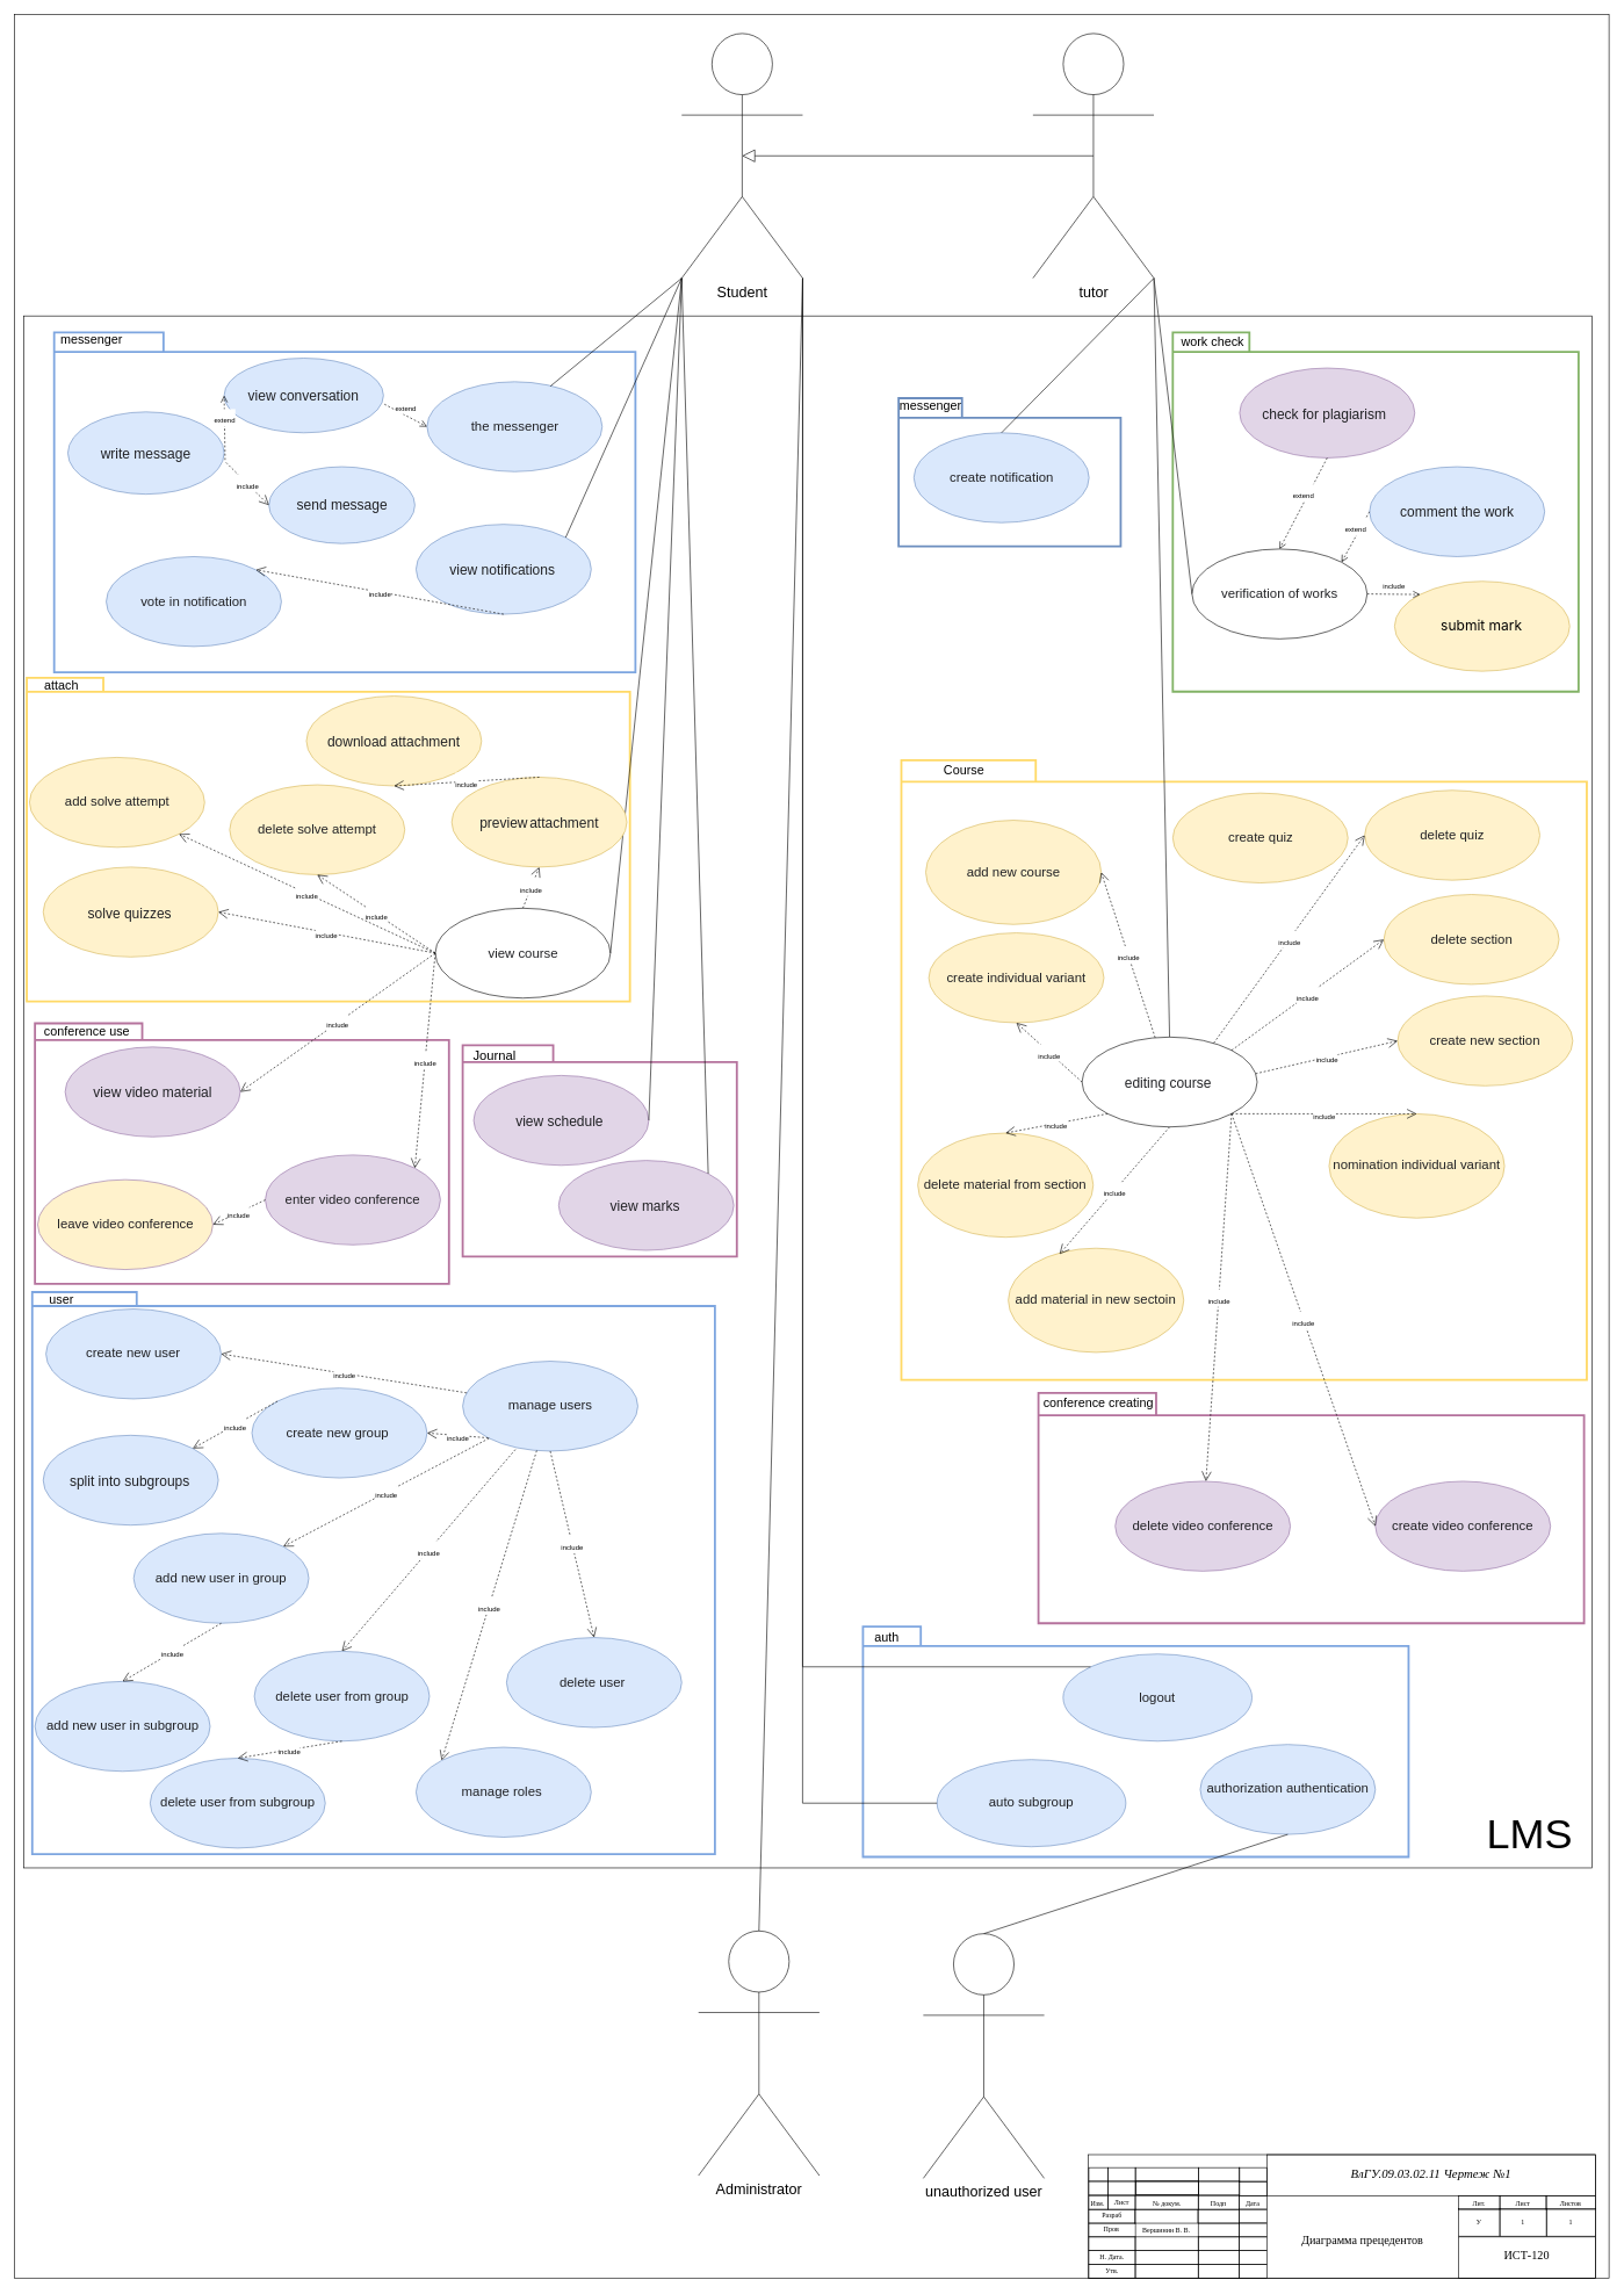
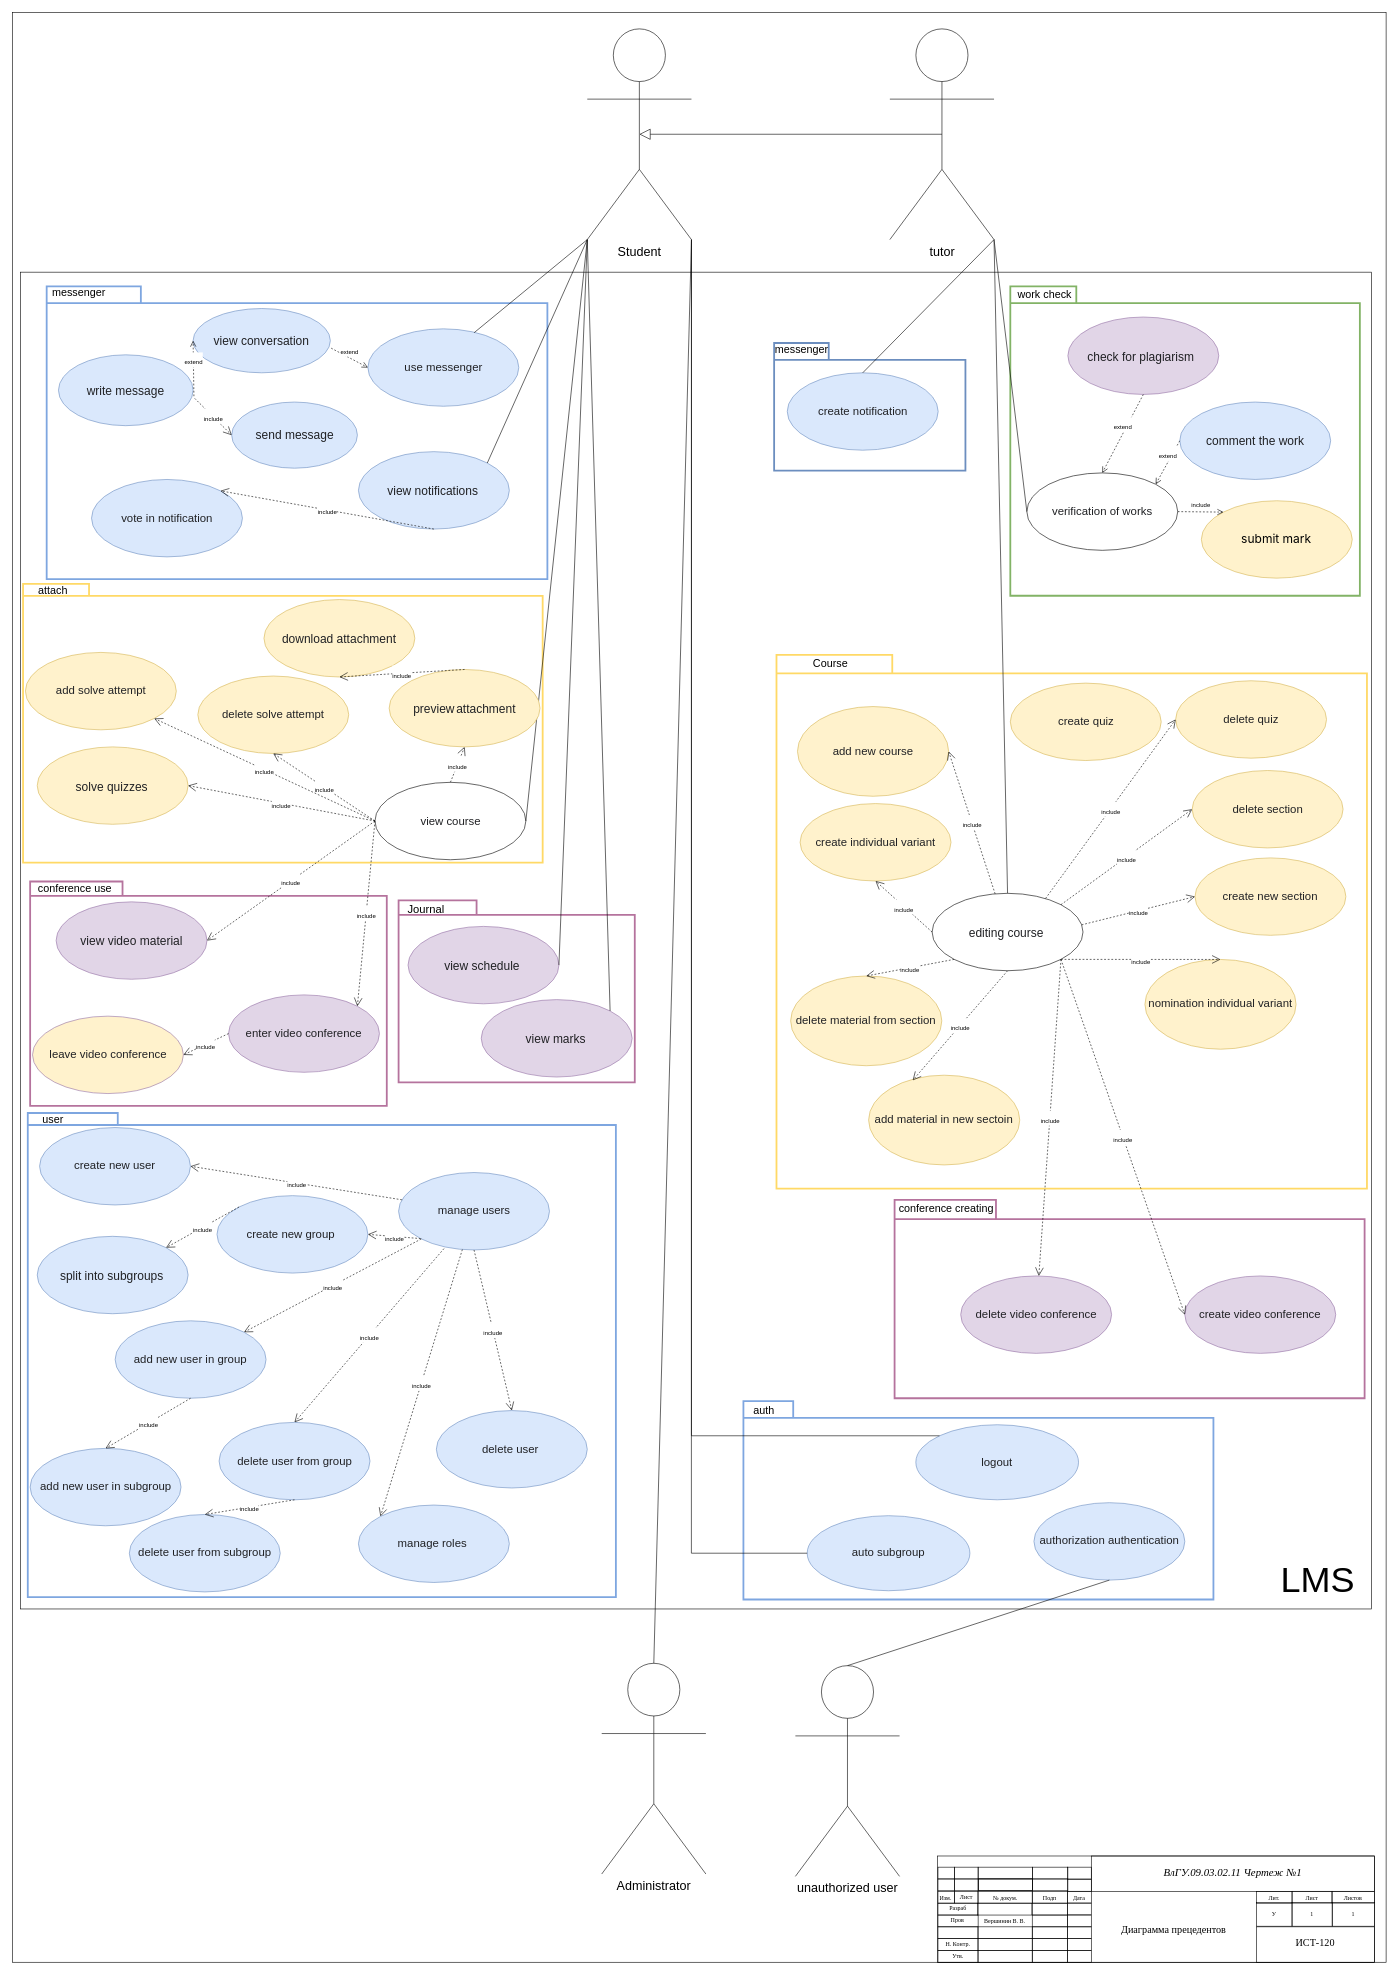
- <mxCell id="84" value="&lt;span style=&quot;color: rgb(32, 33, 36); font-family: inherit; text-align: left; background-color: initial;&quot;&gt;&lt;font style=&quot;font-size: 19px;&quot;&gt;the messenger&lt;/font&gt;&lt;/span&gt;" style="ellipse;whiteSpace=wrap;html=1;fillColor=#dae8fc;strokeColor=#6c8ebf;" parent="1" vertex="1"><mxGeometry x="612.732" y="547.242" width="251.53" height="129.05" as="geometry" /></mxCell>
+ <mxCell id="84" value="&lt;span style=&quot;color: rgb(32, 33, 36); font-family: inherit; text-align: left; background-color: initial;&quot;&gt;&lt;font style=&quot;font-size: 19px;&quot;&gt;use messenger&lt;/font&gt;&lt;/span&gt;" style="ellipse;whiteSpace=wrap;html=1;fillColor=#dae8fc;strokeColor=#6c8ebf;" parent="1" vertex="1"><mxGeometry x="612.732" y="547.242" width="251.53" height="129.05" as="geometry" /></mxCell>
- <mxCell id="137" value="&lt;div style=&quot;text-align: left;&quot;&gt;&lt;span style=&quot;background-color: initial; font-size: 19px;&quot;&gt;&lt;font color=&quot;#202124&quot;&gt;create new section&lt;/font&gt;&lt;/span&gt;&lt;/div&gt;" style="ellipse;whiteSpace=wrap;html=1;fillColor=#fff2cc;strokeColor=#d6b656;" parent="1" vertex="1"><mxGeometry x="2006.434" y="1429.134" width="251.53" height="129.05" as="geometry" /></mxCell>
+ <mxCell id="137" value="&lt;div style=&quot;text-align: left;&quot;&gt;&lt;span style=&quot;background-color: initial; font-size: 19px;&quot;&gt;&lt;font color=&quot;#202124&quot;&gt;create new section&lt;/font&gt;&lt;/span&gt;&lt;/div&gt;" style="ellipse;whiteSpace=wrap;html=1;fillColor=#fff2cc;strokeColor=#d6b656;" parent="1" vertex="1"><mxGeometry x="1991.434" y="1429.134" width="251.53" height="129.05" as="geometry" /></mxCell>
- <mxCell id="65" value="Н. Дата." style="text;html=1;strokeColor=none;fillColor=none;align=center;verticalAlign=middle;whiteSpace=wrap;rounded=0;fontFamily=Times New Roman;fontSize=10;" parent="1" vertex="1"><mxGeometry x="1563.001" y="3230.641" width="66.929" height="19.68" as="geometry" /></mxCell>
+ <mxCell id="65" value="Н. Контр." style="text;html=1;strokeColor=none;fillColor=none;align=center;verticalAlign=middle;whiteSpace=wrap;rounded=0;fontFamily=Times New Roman;fontSize=10;" parent="1" vertex="1"><mxGeometry x="1563.001" y="3230.641" width="66.929" height="19.68" as="geometry" /></mxCell>
